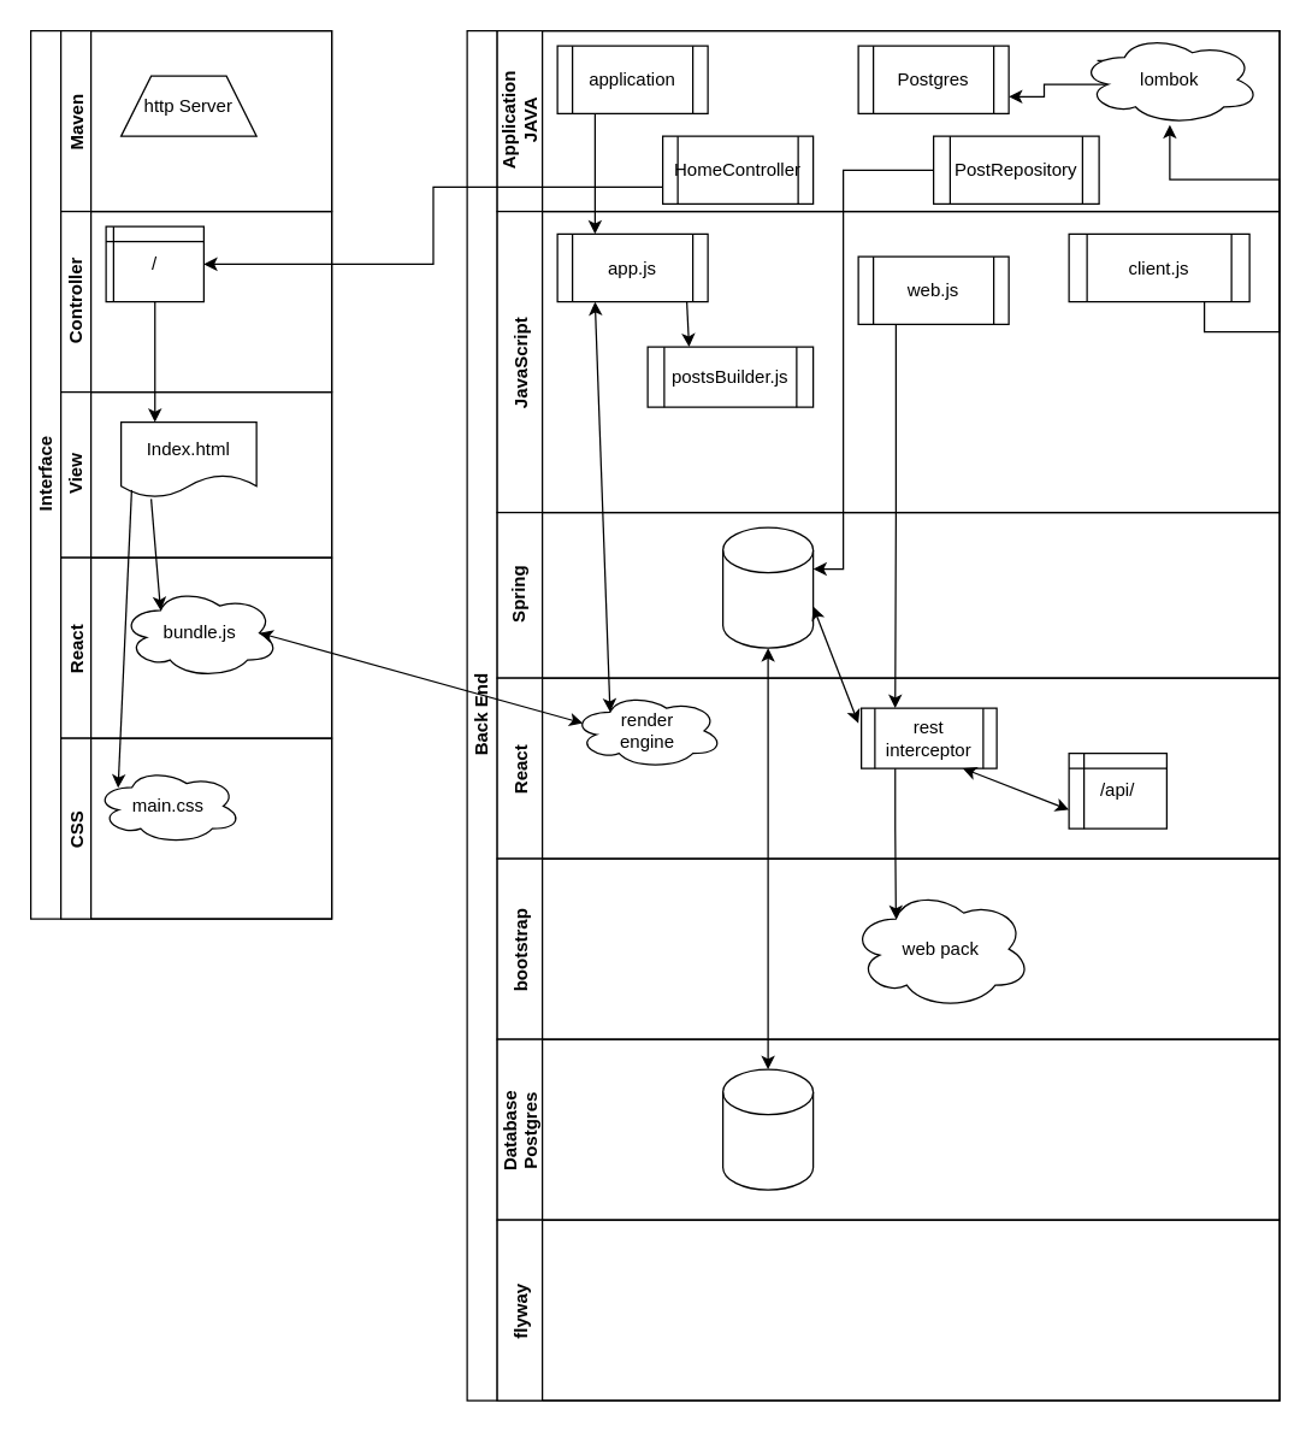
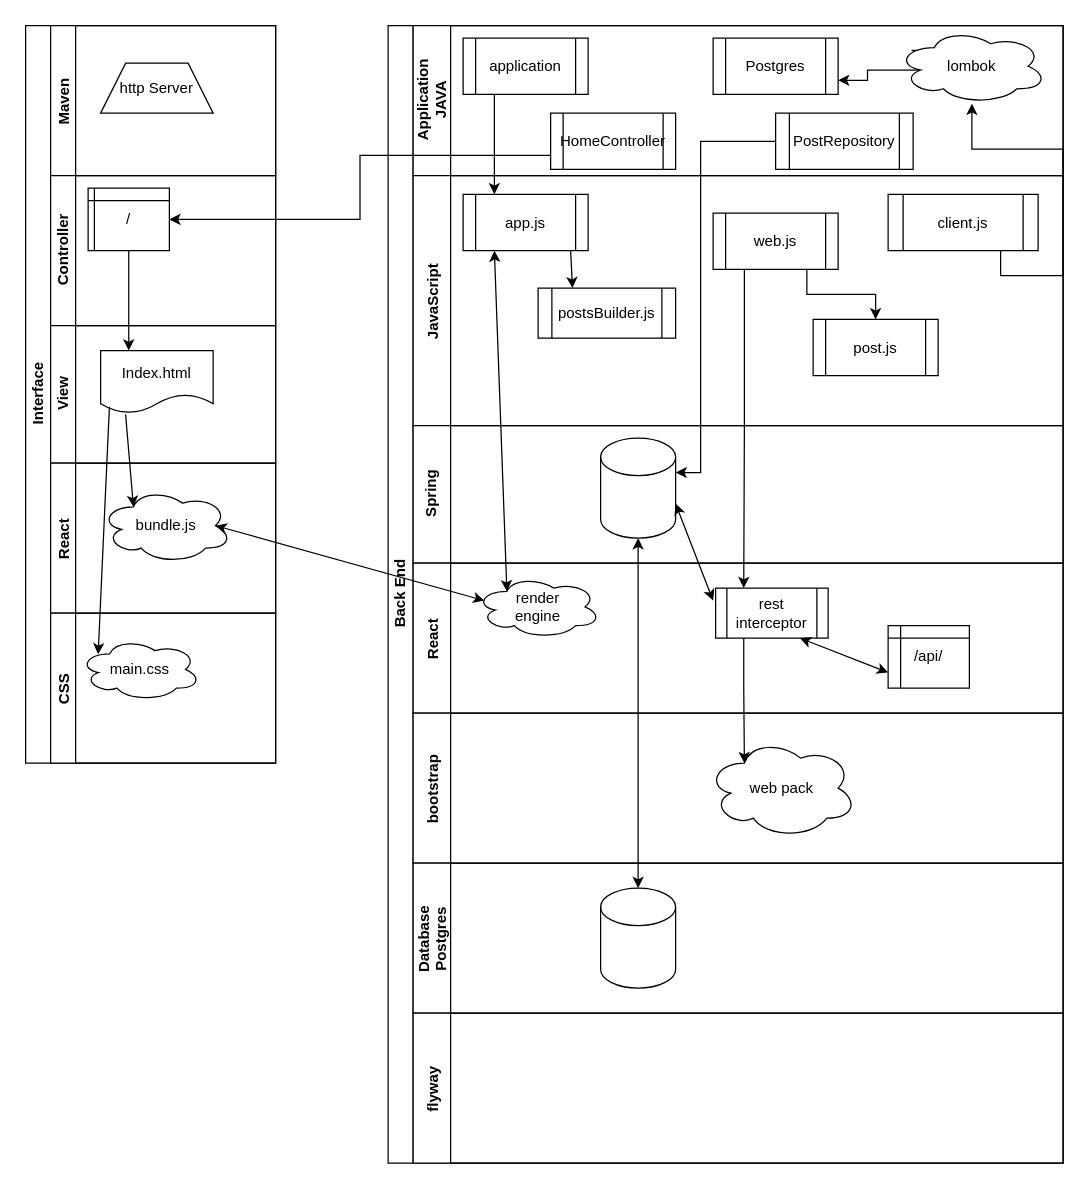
+ <mxCell id="31" style="edgeStyle=orthogonalEdgeStyle;rounded=0;orthogonalLoop=1;jettySize=auto;html=1;exitX=0.75;exitY=1;exitDx=0;exitDy=0;entryX=0.5;entryY=0;entryDx=0;entryDy=0;" parent="25" source="32" target="30" edge="1"><mxGeometry relative="1" as="geometry" /></mxCell>
+ <mxCell id="30" value="post.js" style="shape=process;whiteSpace=wrap;html=1;backgroundOutline=1;" parent="25" vertex="1"><mxGeometry x="320" y="115" width="100" height="45" as="geometry" /></mxCell>
